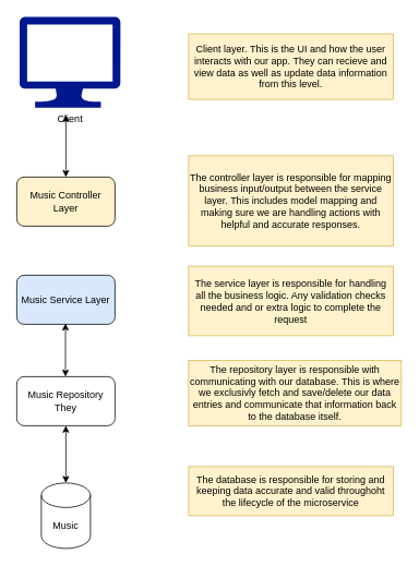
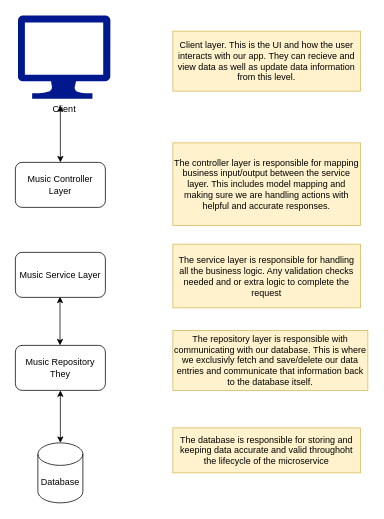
- <mxCell id="5" value="Music Controller Layer" style="rounded=1;whiteSpace=wrap;html=1;fillColor=#fff2cc;" vertex="1" parent="1"><mxGeometry x="20" y="216" width="120" height="60" as="geometry" /></mxCell>
+ <mxCell id="5" value="Music Controller Layer" style="rounded=1;whiteSpace=wrap;html=1;" vertex="1" parent="1"><mxGeometry x="20" y="216" width="120" height="60" as="geometry" /></mxCell>
- <mxCell id="4" value="Music Service Layer" style="rounded=1;whiteSpace=wrap;html=1;fillColor=#dae8fc;" vertex="1" parent="1"><mxGeometry x="20" y="336" width="120" height="60" as="geometry" /></mxCell>
+ <mxCell id="4" value="Music Service Layer" style="rounded=1;whiteSpace=wrap;html=1;" vertex="1" parent="1"><mxGeometry x="20" y="336" width="120" height="60" as="geometry" /></mxCell>
- <mxCell id="2" value="Music" style="shape=cylinder3;whiteSpace=wrap;html=1;boundedLbl=1;backgroundOutline=1;size=15;" vertex="1" parent="1"><mxGeometry x="50" y="590" width="60" height="80" as="geometry" /></mxCell>
+ <mxCell id="2" value="Database" style="shape=cylinder3;whiteSpace=wrap;html=1;boundedLbl=1;backgroundOutline=1;size=15;" vertex="1" parent="1"><mxGeometry x="50" y="590" width="60" height="80" as="geometry" /></mxCell>
